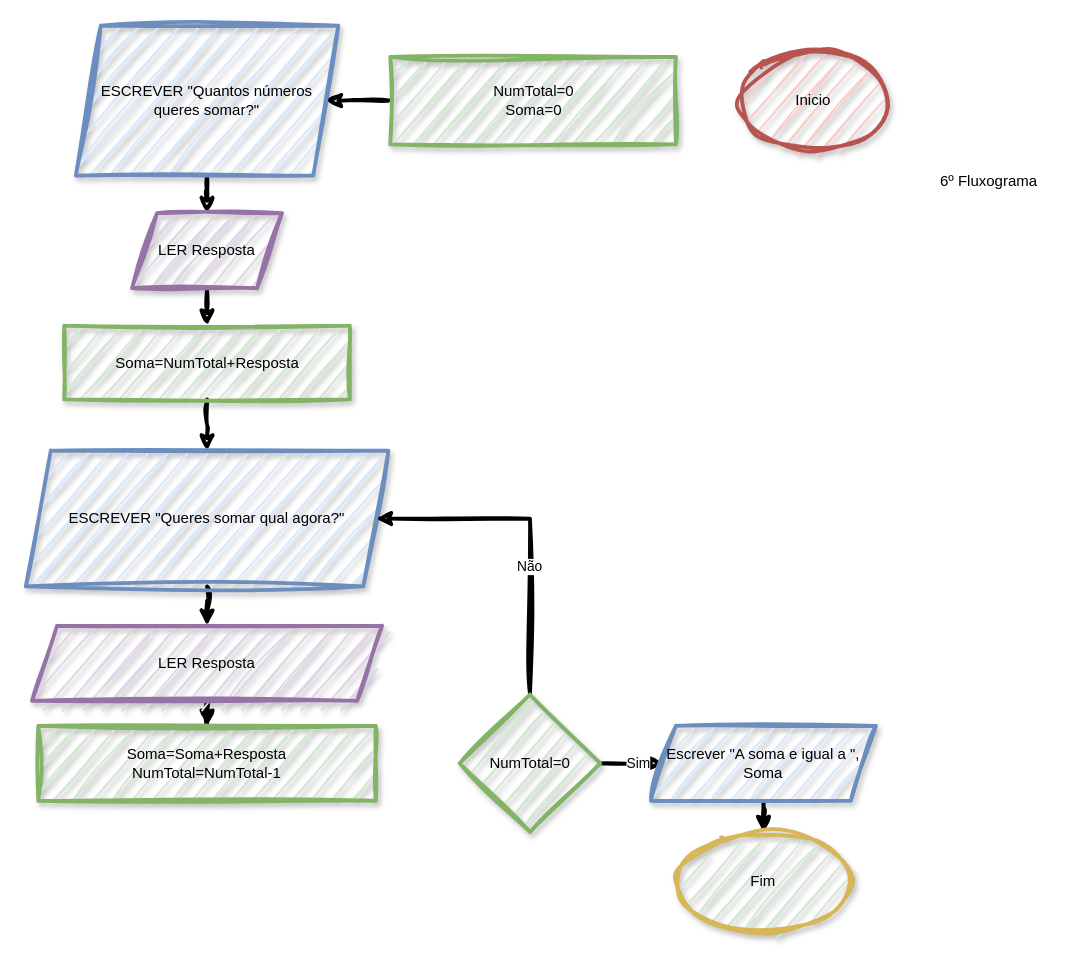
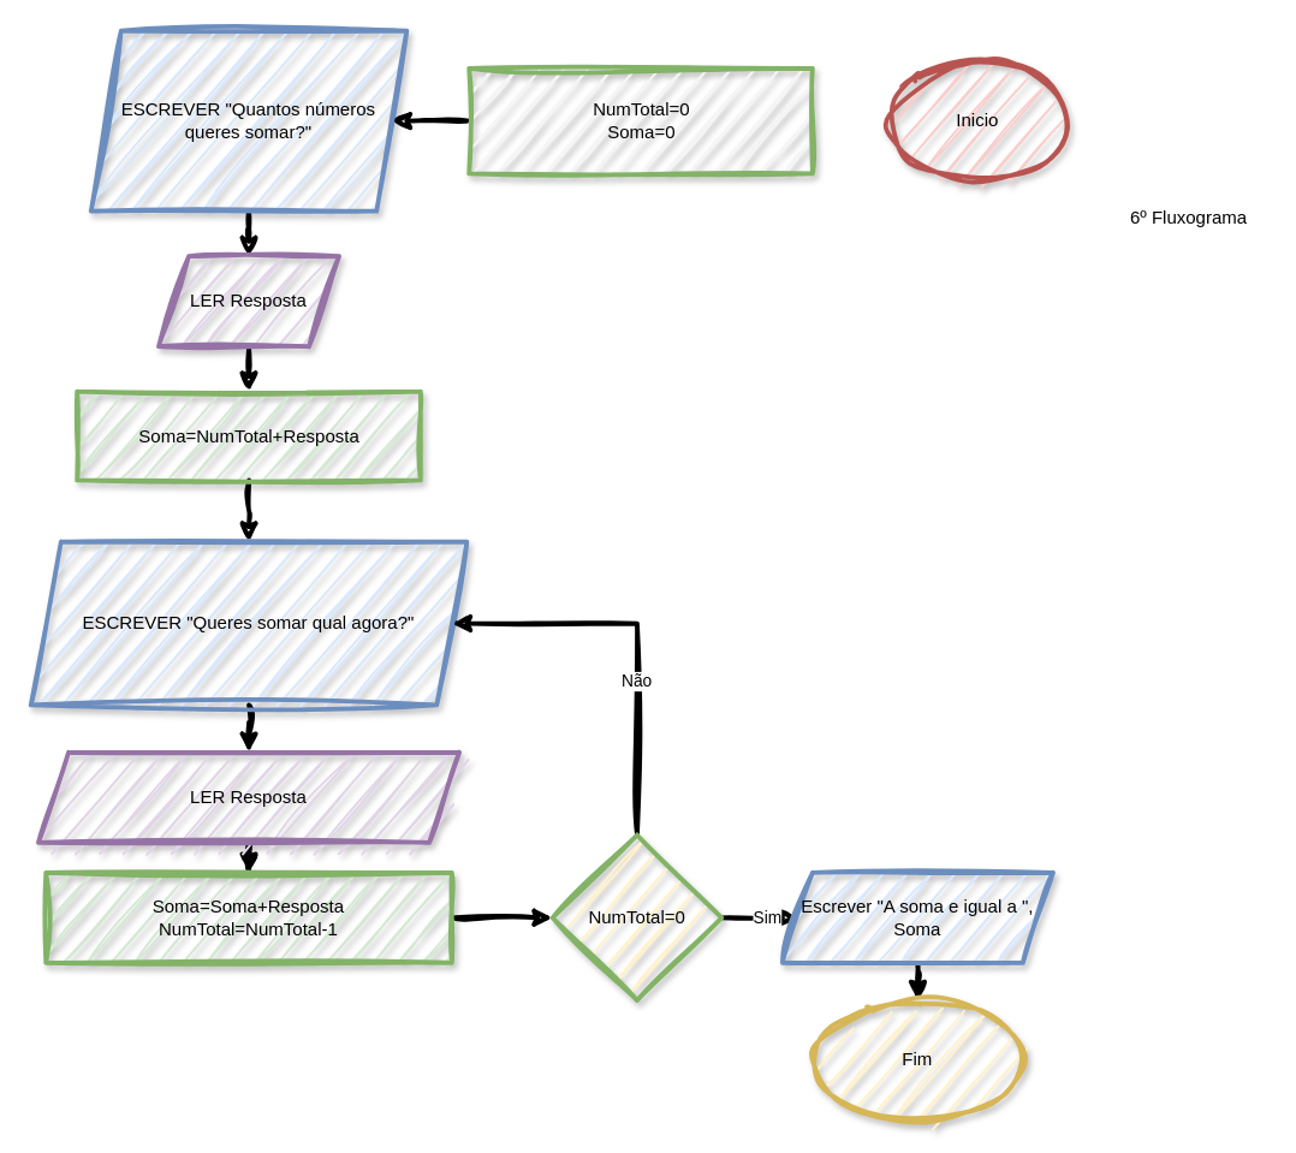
- <mxCell id="6" value="&lt;div&gt;NumTotal=0&lt;/div&gt;&lt;div&gt;Soma=0&lt;/div&gt;" style="whiteSpace=wrap;html=1;fillColor=#d5e8d4;strokeColor=#82b366;strokeWidth=3;shadow=1;sketch=1;curveFitting=1;jiggle=2;labelBackgroundColor=none;" vertex="1" parent="1"><mxGeometry x="311.5" y="45" width="228.5" height="70" as="geometry" /></mxCell>
+ <mxCell id="6" value="&lt;div&gt;NumTotal=0&lt;/div&gt;&lt;div&gt;Soma=0&lt;/div&gt;" style="whiteSpace=wrap;html=1;fillColor=#f5f5f5;strokeColor=#82b366;strokeWidth=3;shadow=1;sketch=1;curveFitting=1;jiggle=2;labelBackgroundColor=none;" vertex="1" parent="1"><mxGeometry x="311.5" y="45" width="228.5" height="70" as="geometry" /></mxCell>
+ <mxCell id="15" value="" style="edgeStyle=orthogonalEdgeStyle;rounded=0;orthogonalLoop=1;jettySize=auto;html=1;sketch=1;curveFitting=1;jiggle=2;strokeWidth=3;labelBackgroundColor=none;" edge="1" parent="1" source="16" target="21"><mxGeometry relative="1" as="geometry" /></mxCell>
- <mxCell id="21" value="NumTotal=0" style="rhombus;whiteSpace=wrap;html=1;fillColor=#d5e8d4;strokeColor=#82b366;strokeWidth=3;shadow=1;sketch=1;curveFitting=1;jiggle=2;labelBackgroundColor=none;" vertex="1" parent="1"><mxGeometry x="367" y="555" width="112.5" height="110" as="geometry" /></mxCell>
+ <mxCell id="21" value="NumTotal=0" style="rhombus;whiteSpace=wrap;html=1;fillColor=#fff2cc;strokeColor=#82b366;strokeWidth=3;shadow=1;sketch=1;curveFitting=1;jiggle=2;labelBackgroundColor=none;" vertex="1" parent="1"><mxGeometry x="367" y="555" width="112.5" height="110" as="geometry" /></mxCell>
- <mxCell id="24" value="Fim" style="ellipse;whiteSpace=wrap;html=1;fillColor=#d5e8d4;strokeColor=#d6b656;strokeWidth=3;shadow=1;sketch=1;curveFitting=1;jiggle=2;labelBackgroundColor=none;" vertex="1" parent="1"><mxGeometry x="540" y="665" width="140" height="80" as="geometry" /></mxCell>
+ <mxCell id="24" value="Fim" style="ellipse;whiteSpace=wrap;html=1;fillColor=#fff2cc;strokeColor=#d6b656;strokeWidth=3;shadow=1;sketch=1;curveFitting=1;jiggle=2;labelBackgroundColor=none;" vertex="1" parent="1"><mxGeometry x="540" y="665" width="140" height="80" as="geometry" /></mxCell>
